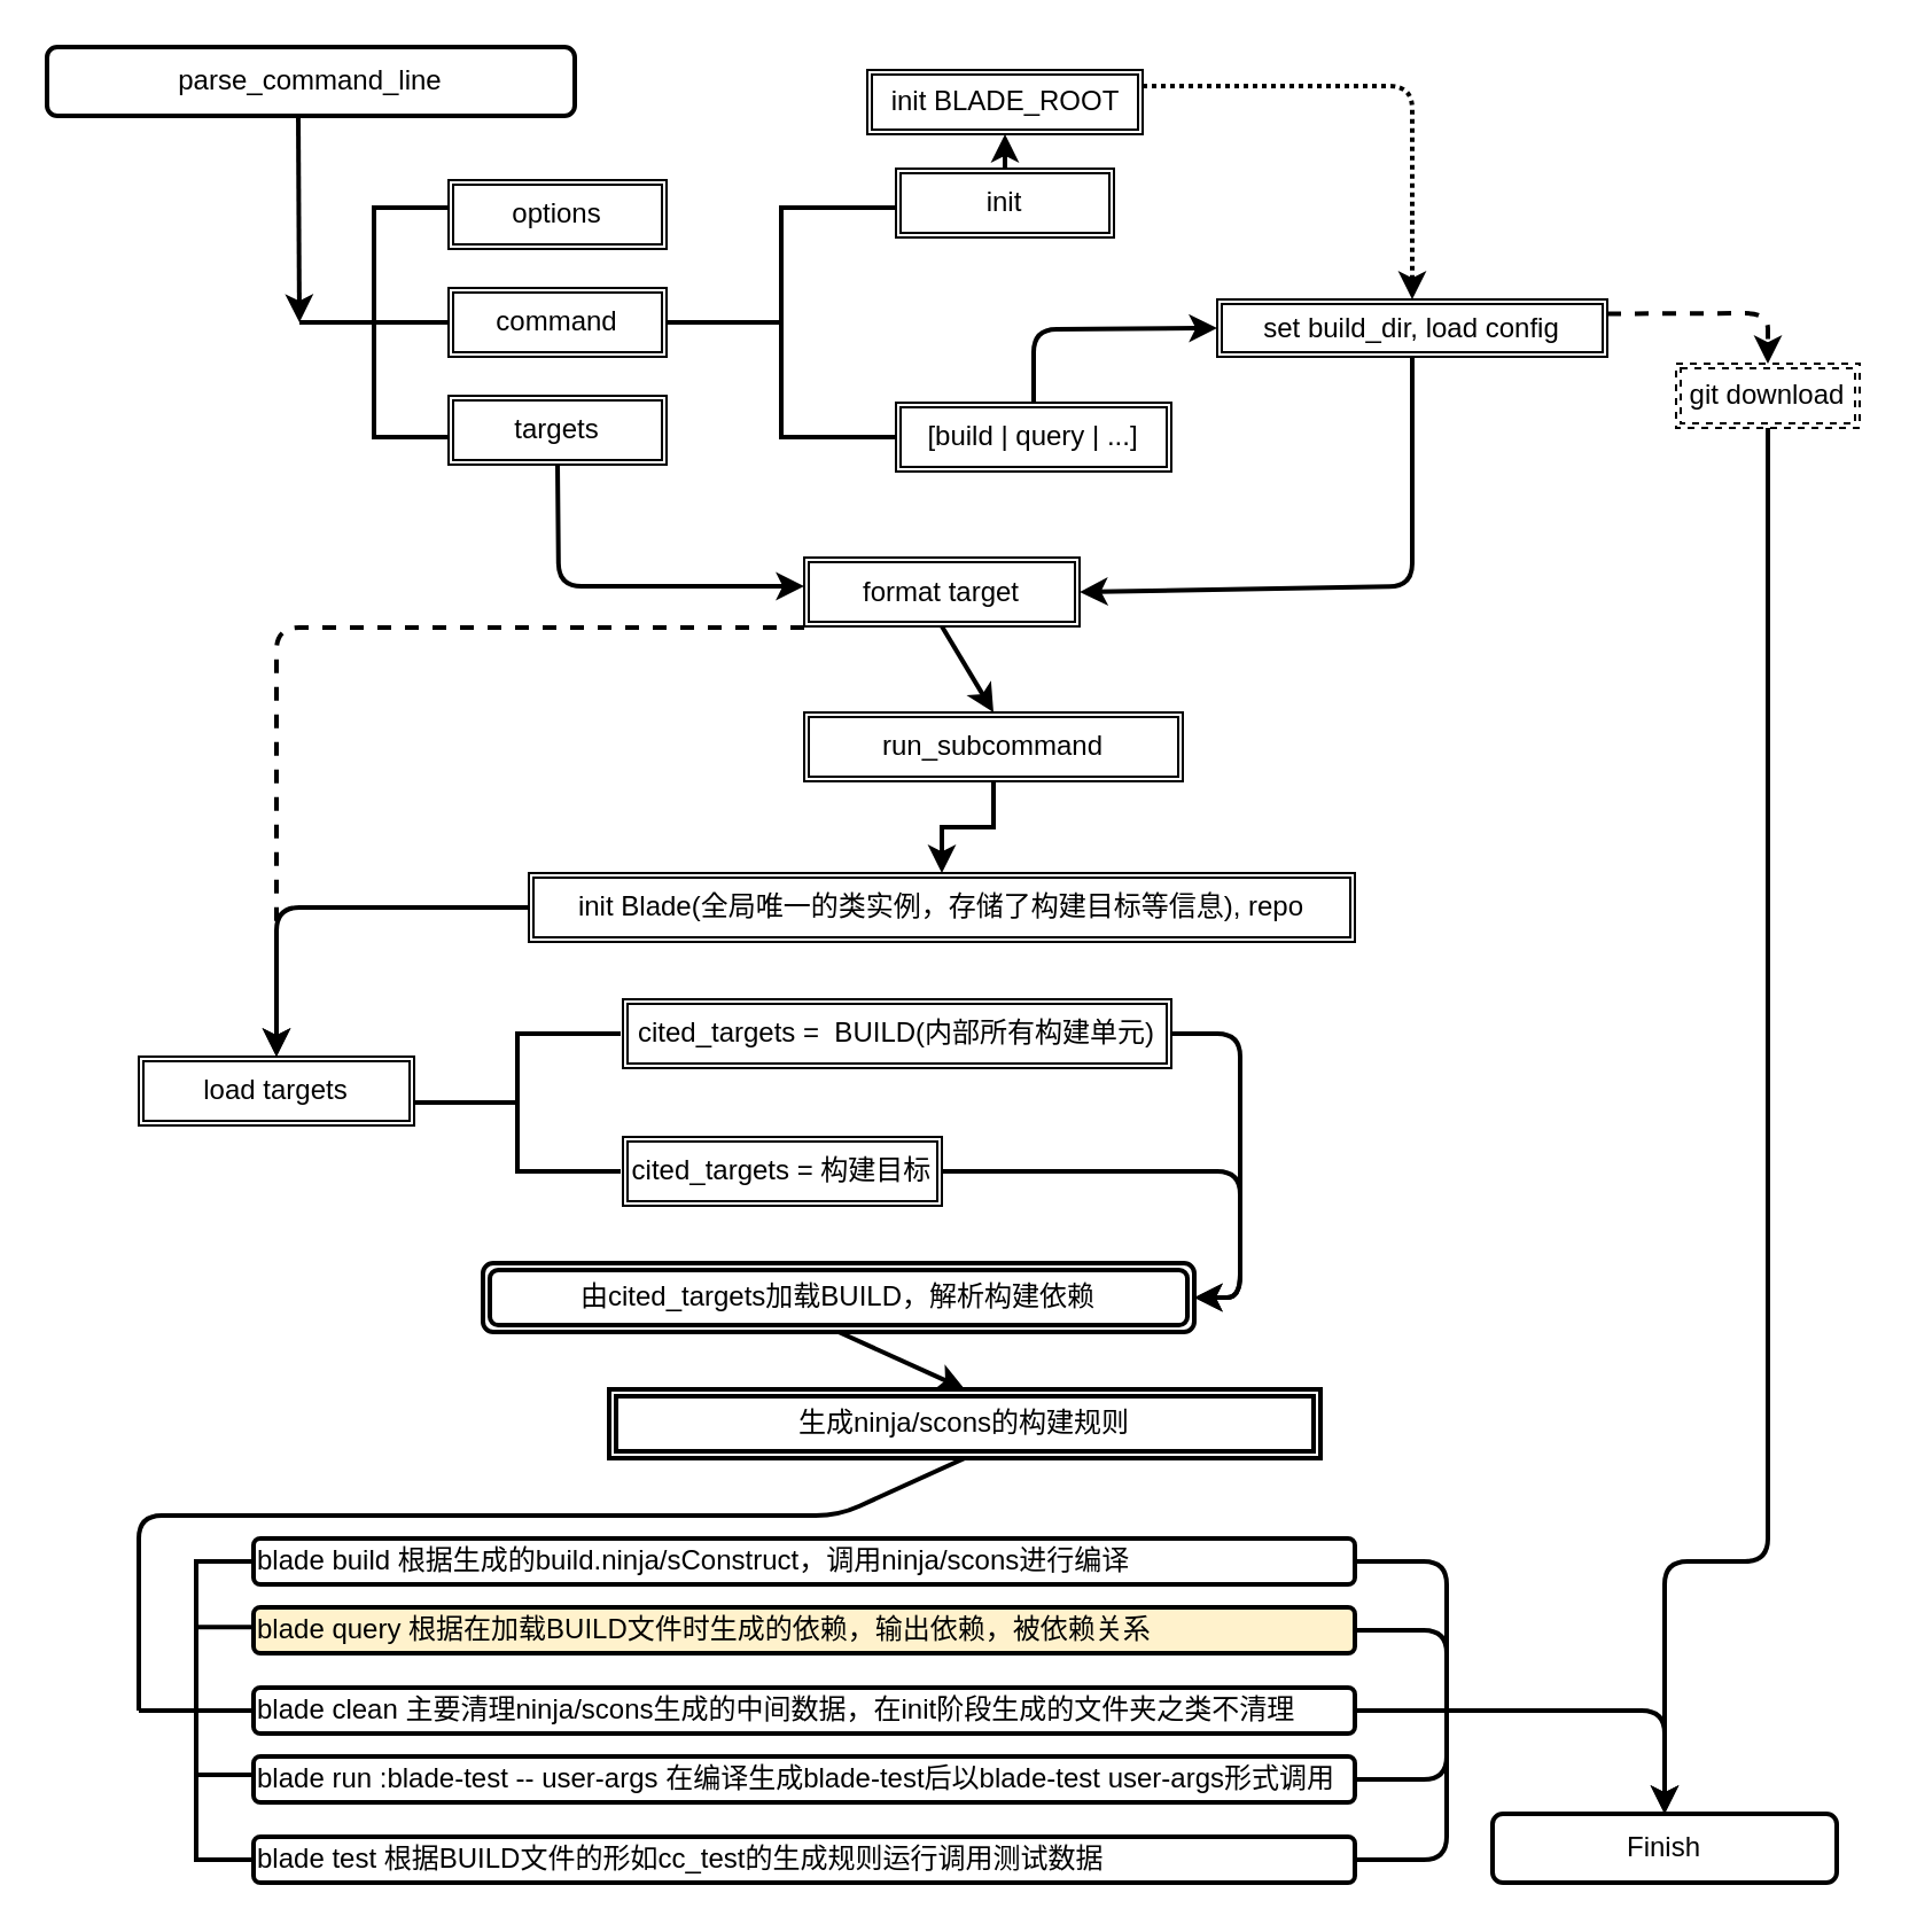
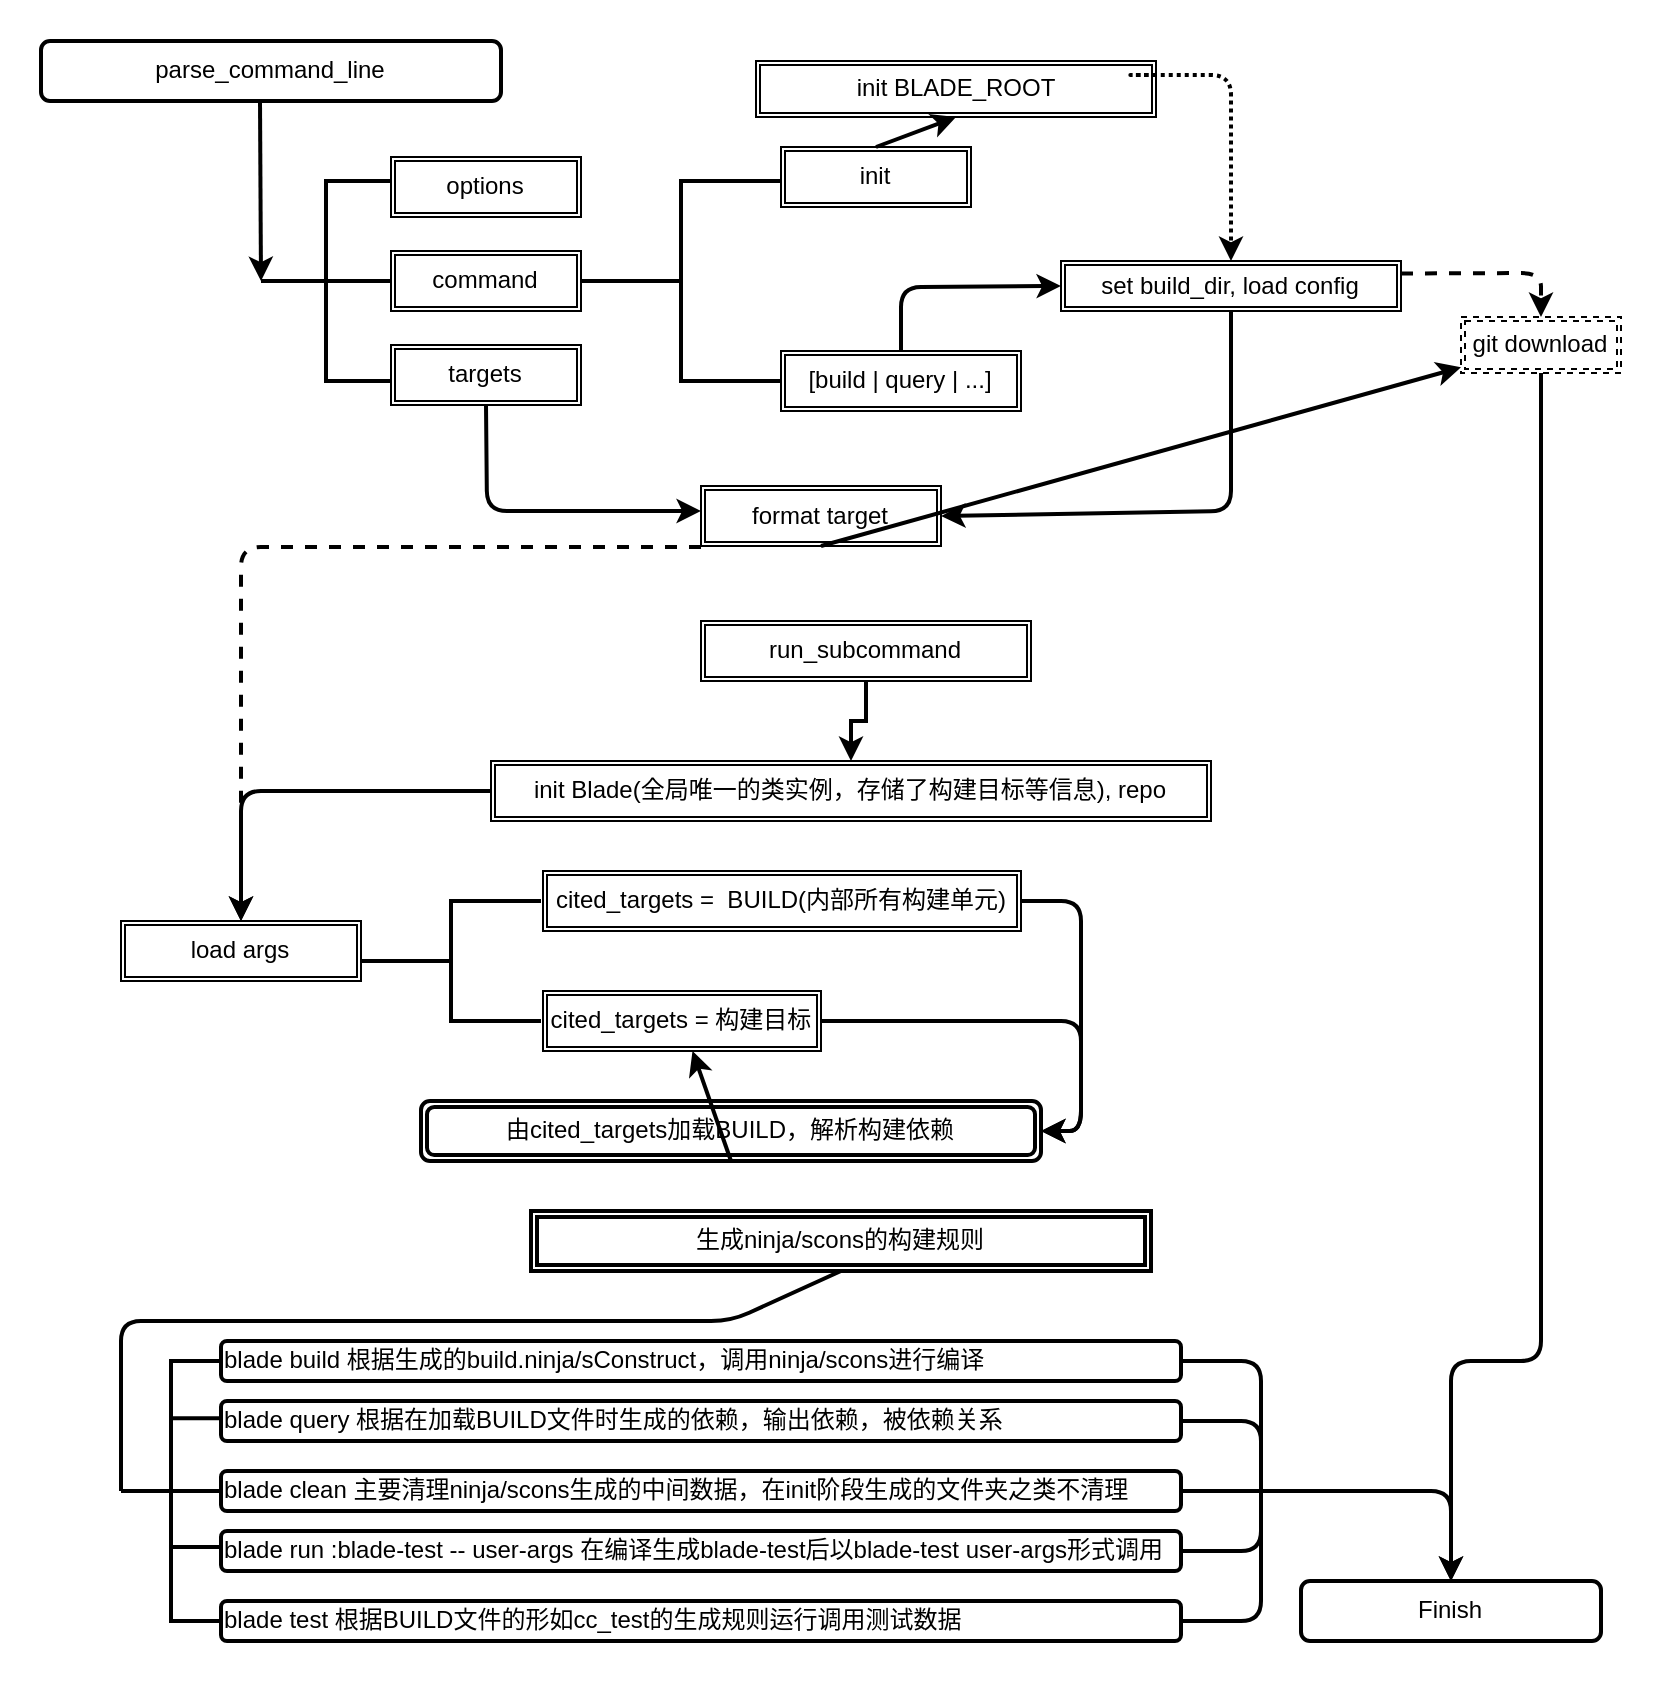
- <mxCell id="12" value="init BLADE_ROOT" style="shape=ext;double=1;rounded=0;whiteSpace=wrap;html=1;strokeWidth=1;" vertex="1" parent="1"><mxGeometry x="377.5" y="30" width="120" height="28" as="geometry" /></mxCell>
+ <mxCell id="12" value="init BLADE_ROOT" style="shape=ext;double=1;rounded=0;whiteSpace=wrap;html=1;strokeWidth=1;" vertex="1" parent="1"><mxGeometry x="377.5" y="30" width="200" height="28" as="geometry" /></mxCell>
- <mxCell id="24" value="" style="endArrow=classic;html=1;strokeWidth=2;exitX=0.5;exitY=1;exitDx=0;exitDy=0;entryX=0.5;entryY=0;entryDx=0;entryDy=0;" edge="1" parent="1" source="18" target="21"><mxGeometry width="50" height="50" relative="1" as="geometry"><mxPoint x="20" y="480" as="sourcePoint" /><mxPoint x="70" y="430" as="targetPoint" /></mxGeometry></mxCell>
+ <mxCell id="24" value="" style="endArrow=classic;html=1;strokeWidth=2;exitX=0.5;exitY=1;exitDx=0;exitDy=0;" edge="1" parent="1" source="18" target="15"><mxGeometry width="50" height="50" relative="1" as="geometry"><mxPoint x="20" y="480" as="sourcePoint" /><mxPoint x="70" y="430" as="targetPoint" /></mxGeometry></mxCell>
- <mxCell id="23" value="init Blade(全局唯一的类实例，存储了构建目标等信息), repo" style="shape=ext;double=1;rounded=0;whiteSpace=wrap;html=1;strokeWidth=1;" vertex="1" parent="1"><mxGeometry x="230" y="380" width="360" height="30" as="geometry" /></mxCell>
+ <mxCell id="23" value="init Blade(全局唯一的类实例，存储了构建目标等信息), repo" style="shape=ext;double=1;rounded=0;whiteSpace=wrap;html=1;strokeWidth=1;" vertex="1" parent="1"><mxGeometry x="245" y="380" width="360" height="30" as="geometry" /></mxCell>
- <mxCell id="25" value="load targets" style="shape=ext;double=1;rounded=0;whiteSpace=wrap;html=1;shadow=0;glass=0;strokeWidth=1;fillColor=#ffffff;" vertex="1" parent="1"><mxGeometry x="60" y="460" width="120" height="30" as="geometry" /></mxCell>
+ <mxCell id="25" value="load args" style="shape=ext;double=1;rounded=0;whiteSpace=wrap;html=1;shadow=0;glass=0;strokeWidth=1;fillColor=#ffffff;" vertex="1" parent="1"><mxGeometry x="60" y="460" width="120" height="30" as="geometry" /></mxCell>
- <mxCell id="35" value="" style="endArrow=classic;html=1;strokeWidth=2;exitX=0.5;exitY=1;exitDx=0;exitDy=0;entryX=0.5;entryY=0;entryDx=0;entryDy=0;" edge="1" parent="1" source="31" target="34"><mxGeometry width="50" height="50" relative="1" as="geometry"><mxPoint x="20" y="700" as="sourcePoint" /><mxPoint x="70" y="650" as="targetPoint" /></mxGeometry></mxCell>
+ <mxCell id="35" value="" style="endArrow=classic;html=1;strokeWidth=2;exitX=0.5;exitY=1;exitDx=0;exitDy=0;" edge="1" parent="1" source="31" target="30"><mxGeometry width="50" height="50" relative="1" as="geometry"><mxPoint x="20" y="700" as="sourcePoint" /><mxPoint x="70" y="650" as="targetPoint" /></mxGeometry></mxCell>
- <mxCell id="43" value="blade query 根据在加载BUILD文件时生成的依赖，输出依赖，被依赖关系" style="rounded=1;whiteSpace=wrap;html=1;shadow=0;glass=0;strokeWidth=2;fillColor=#fff2cc;align=left;" vertex="1" parent="1"><mxGeometry x="110" y="700" width="480" height="20" as="geometry" /></mxCell>
+ <mxCell id="43" value="blade query 根据在加载BUILD文件时生成的依赖，输出依赖，被依赖关系" style="rounded=1;whiteSpace=wrap;html=1;shadow=0;glass=0;strokeWidth=2;fillColor=#ffffff;align=left;" vertex="1" parent="1"><mxGeometry x="110" y="700" width="480" height="20" as="geometry" /></mxCell>
